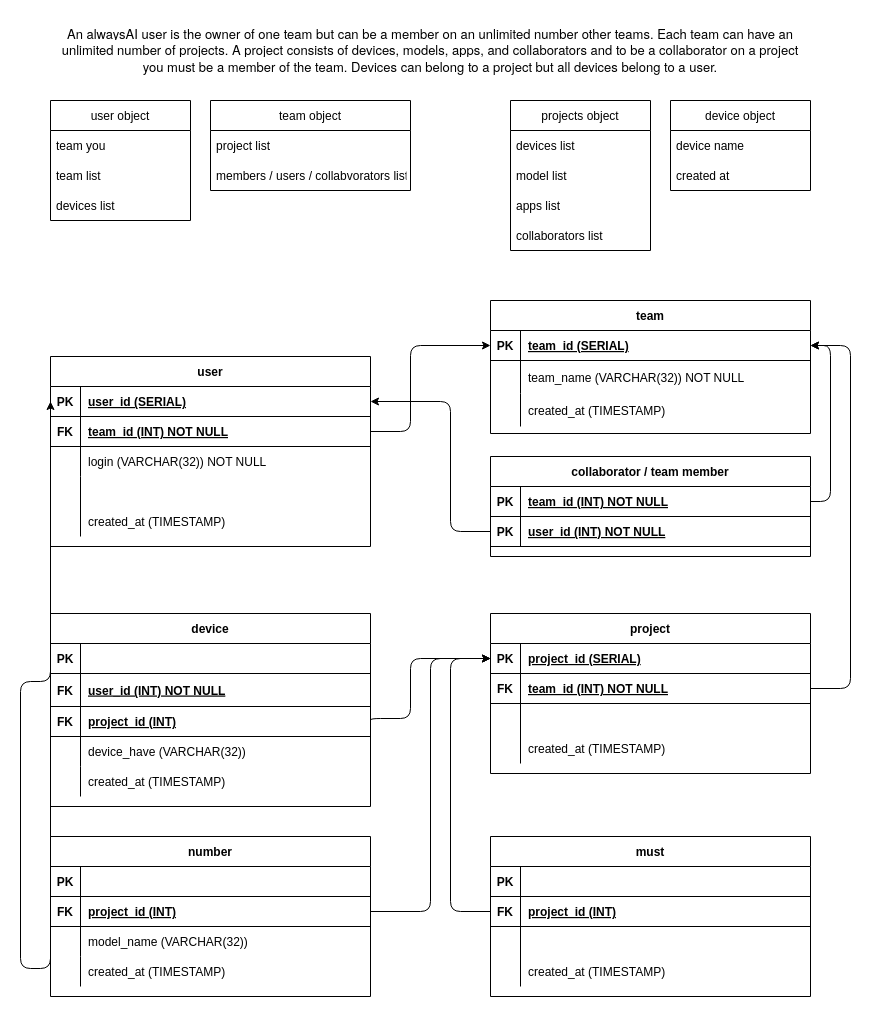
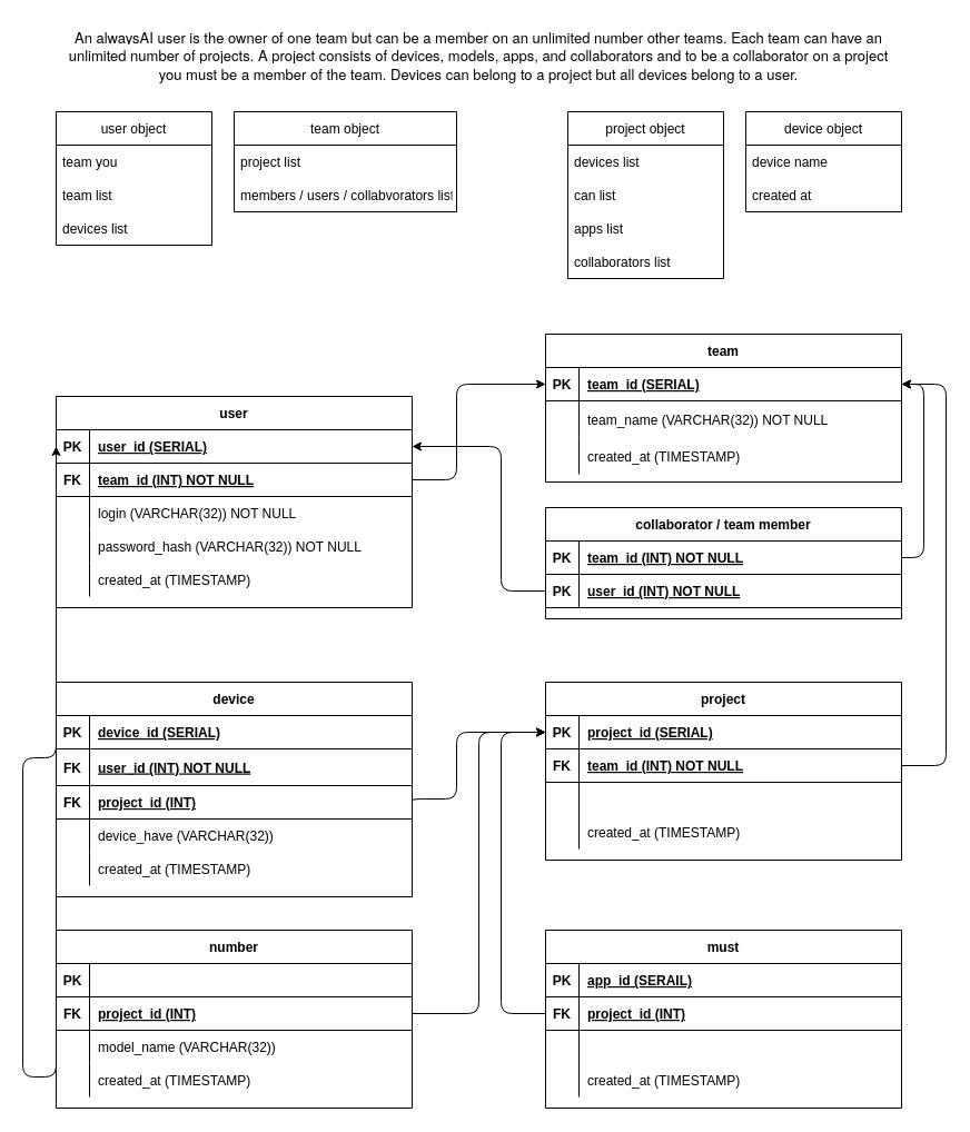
- <mxCell id="63" value="projects object" style="swimlane;fontStyle=0;childLayout=stackLayout;horizontal=1;startSize=30;horizontalStack=0;resizeParent=1;resizeParentMax=0;resizeLast=0;collapsible=1;marginBottom=0;" vertex="1" parent="1"><mxGeometry x="510" y="100" width="140" height="150" as="geometry" /></mxCell>
+ <mxCell id="63" value="project object" style="swimlane;fontStyle=0;childLayout=stackLayout;horizontal=1;startSize=30;horizontalStack=0;resizeParent=1;resizeParentMax=0;resizeLast=0;collapsible=1;marginBottom=0;" vertex="1" parent="1"><mxGeometry x="510" y="100" width="140" height="150" as="geometry" /></mxCell>
- <mxCell id="65" value="model list" style="text;strokeColor=none;fillColor=none;align=left;verticalAlign=middle;spacingLeft=4;spacingRight=4;overflow=hidden;points=[[0,0.5],[1,0.5]];portConstraint=eastwest;rotatable=0;" vertex="1" parent="63"><mxGeometry y="60" width="140" height="30" as="geometry" /></mxCell>
+ <mxCell id="65" value="can list" style="text;strokeColor=none;fillColor=none;align=left;verticalAlign=middle;spacingLeft=4;spacingRight=4;overflow=hidden;points=[[0,0.5],[1,0.5]];portConstraint=eastwest;rotatable=0;" vertex="1" parent="63"><mxGeometry y="60" width="140" height="30" as="geometry" /></mxCell>
+ <mxCell id="14" value="password_hash (VARCHAR(32)) NOT NULL" style="shape=partialRectangle;connectable=0;fillColor=none;top=0;left=0;bottom=0;right=0;align=left;spacingLeft=6;overflow=hidden;" parent="12" vertex="1"><mxGeometry x="30" width="290" height="30" as="geometry"><mxRectangle width="290" height="30" as="alternateBounds" /></mxGeometry></mxCell>
+ <mxCell id="45" value="device_id (SERIAL)" style="shape=partialRectangle;connectable=0;fillColor=none;top=0;left=0;bottom=0;right=0;align=left;spacingLeft=6;fontStyle=5;overflow=hidden;" vertex="1" parent="43"><mxGeometry x="30" width="290" height="30" as="geometry"><mxRectangle width="290" height="30" as="alternateBounds" /></mxGeometry></mxCell>
+ <mxCell id="89" value="app_id (SERAIL)" style="shape=partialRectangle;connectable=0;fillColor=none;top=0;left=0;bottom=0;right=0;align=left;spacingLeft=6;fontStyle=5;overflow=hidden;" vertex="1" parent="87"><mxGeometry x="30" width="290" height="30" as="geometry"><mxRectangle width="290" height="30" as="alternateBounds" /></mxGeometry></mxCell>
